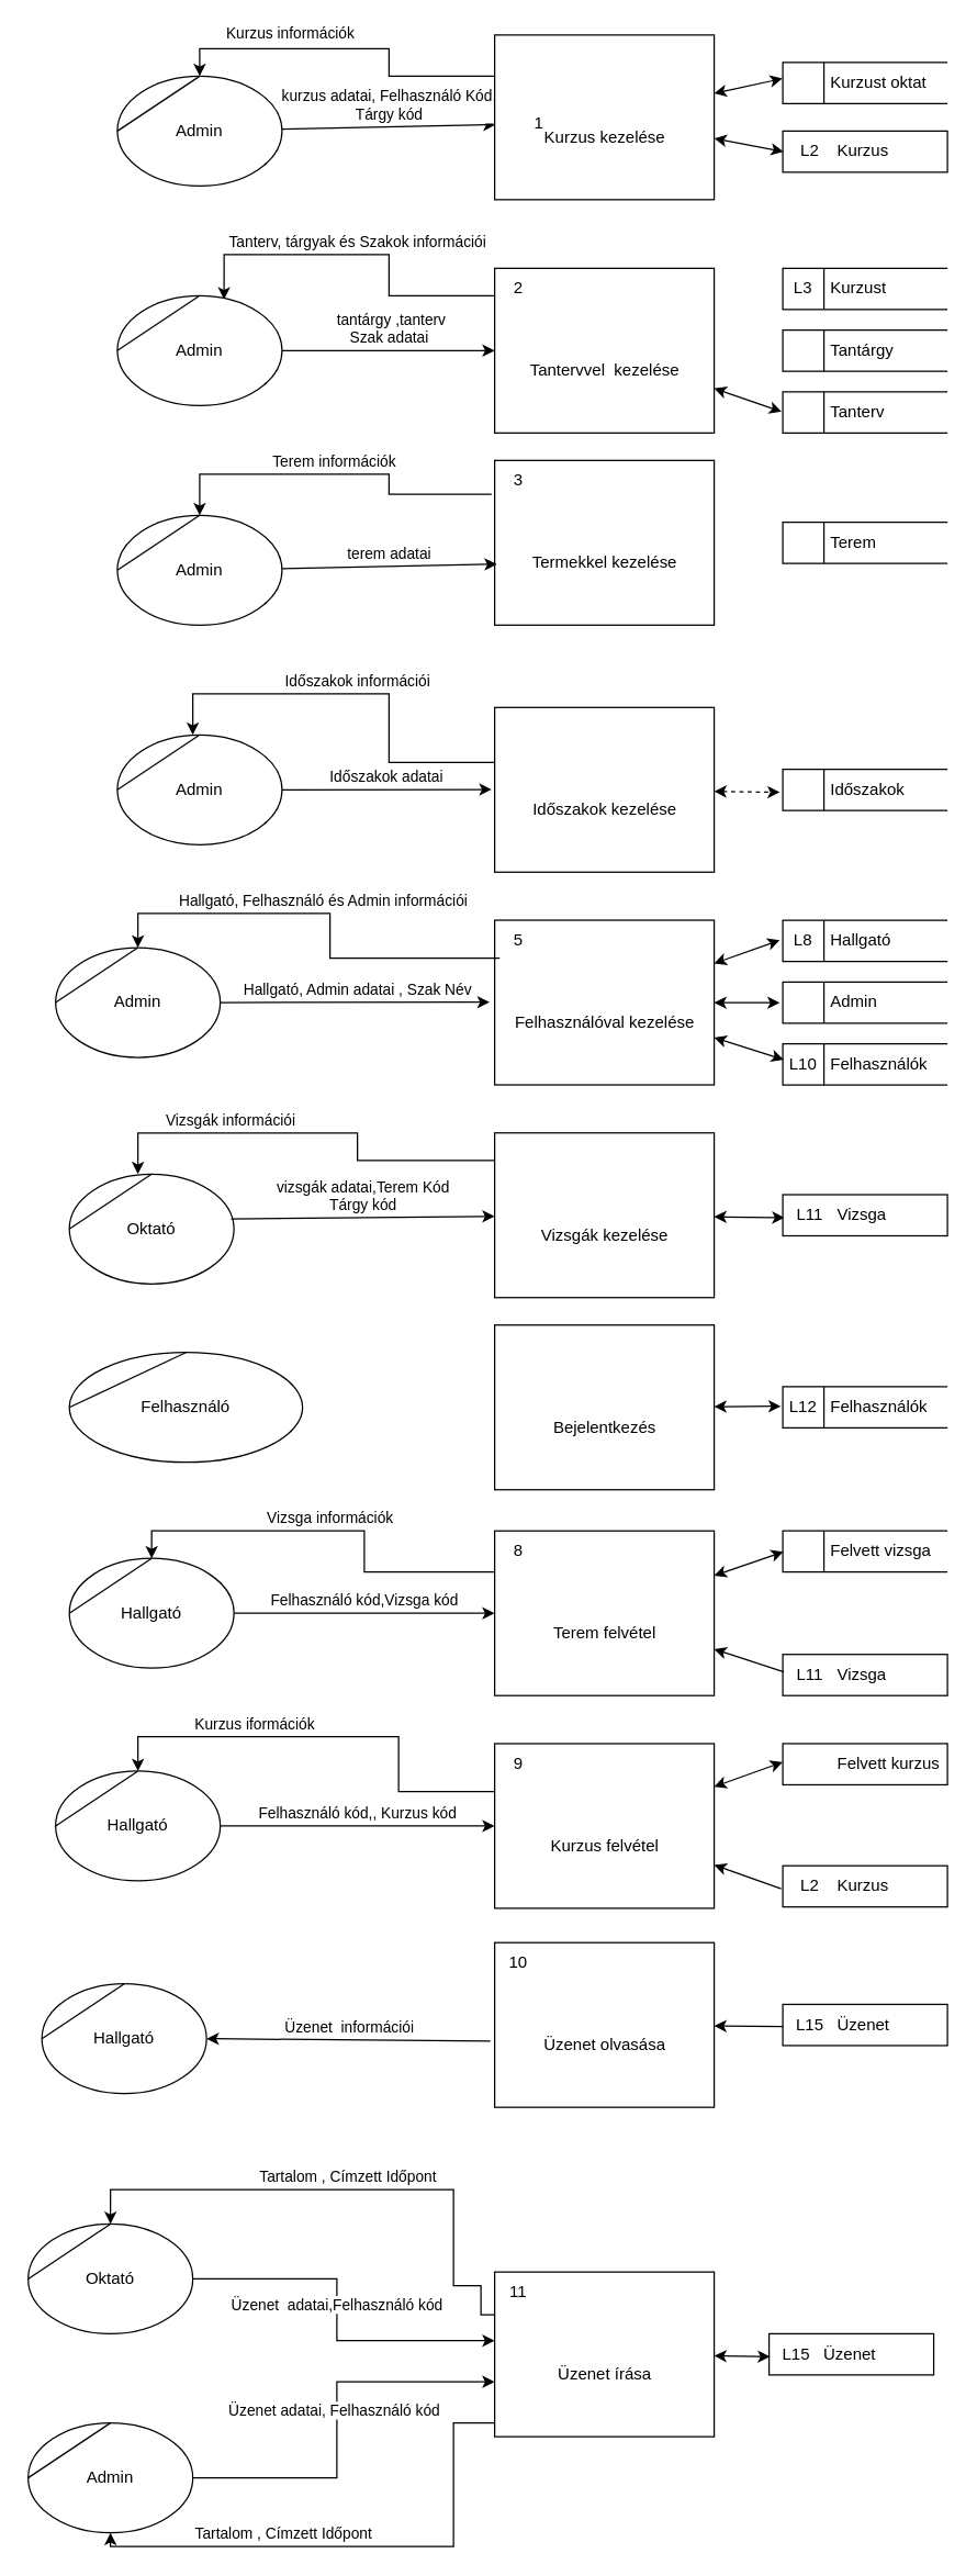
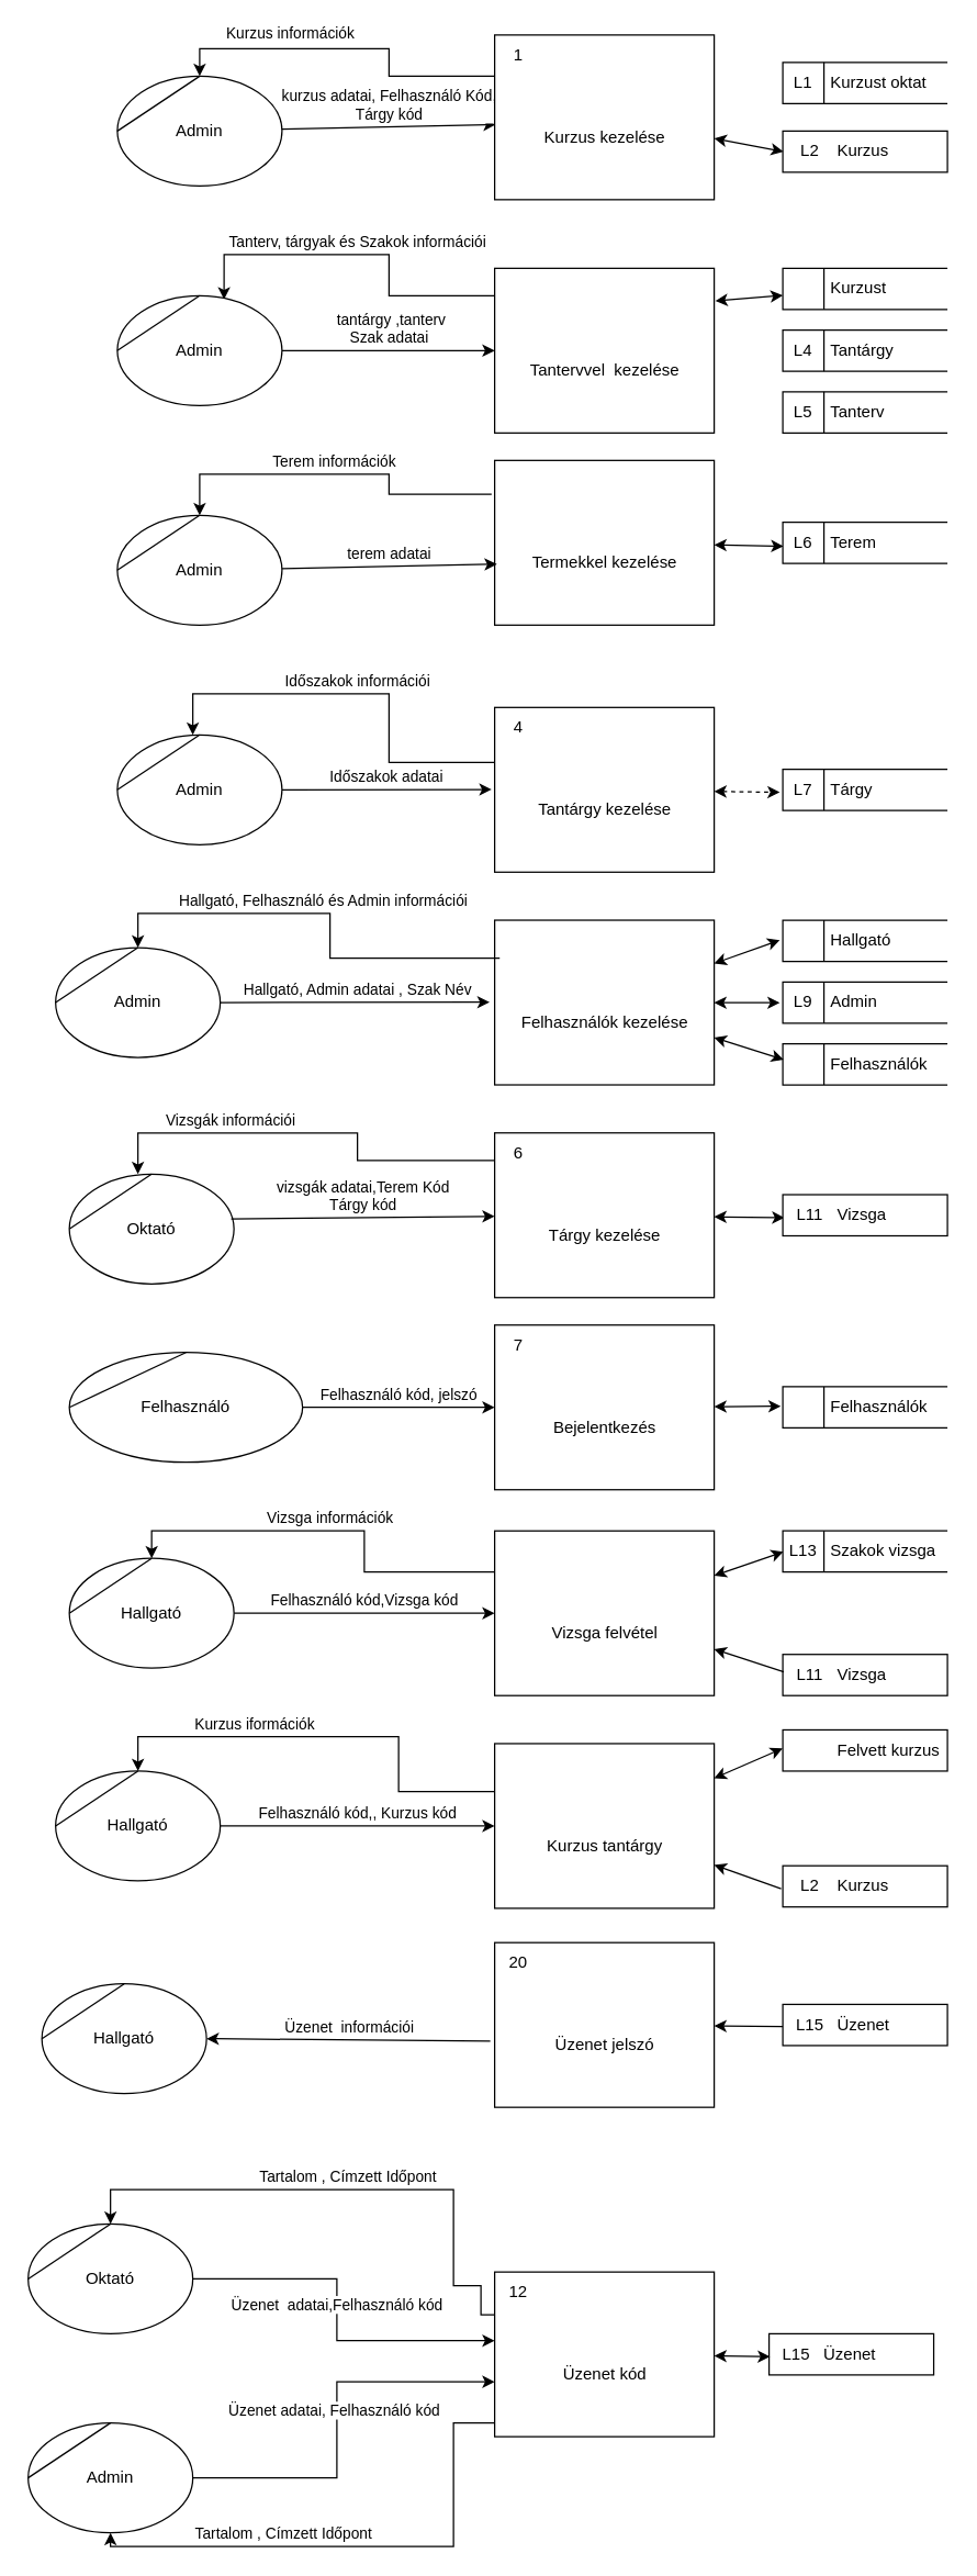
+ <mxCell id="37" value="L1" style="text;html=1;strokeColor=none;fillColor=none;align=center;verticalAlign=middle;whiteSpace=wrap;rounded=0;movable=0;resizable=0;rotatable=0;cloneable=0;deletable=0;allowArrows=0;connectable=0;" vertex="1" parent="36"><mxGeometry width="30" height="30" as="geometry" /></mxCell>
- <mxCell id="38" value="" style="endArrow=classic;startArrow=classic;html=1;rounded=0;verticalAlign=bottom;entryX=-0.002;entryY=0.392;entryDx=0;entryDy=0;entryPerimeter=0;" edge="1" parent="1" source="28" target="36"><mxGeometry width="50" height="50" relative="1" as="geometry"><mxPoint x="100" y="165" as="sourcePoint" /><mxPoint x="660" y="-15" as="targetPoint" /></mxGeometry></mxCell>
- <mxCell id="29" value="1" style="text;html=1;strokeColor=none;fillColor=none;align=center;verticalAlign=middle;whiteSpace=wrap;rounded=0;movable=0;resizable=0;rotatable=0;cloneable=0;deletable=0;connectable=0;allowArrows=0;pointerEvents=1;" vertex="1" parent="28"><mxGeometry x="15" y="50" width="35" height="30" as="geometry" /></mxCell>
+ <mxCell id="29" value="1" style="text;html=1;strokeColor=none;fillColor=none;align=center;verticalAlign=middle;whiteSpace=wrap;rounded=0;movable=0;resizable=0;rotatable=0;cloneable=0;deletable=0;connectable=0;allowArrows=0;pointerEvents=1;" vertex="1" parent="28"><mxGeometry width="35" height="30" as="geometry" /></mxCell>
- <mxCell id="9" value="2" style="text;html=1;strokeColor=none;fillColor=none;align=center;verticalAlign=middle;whiteSpace=wrap;rounded=0;movable=0;resizable=0;rotatable=0;cloneable=0;deletable=0;connectable=0;allowArrows=0;pointerEvents=1;" vertex="1" parent="8"><mxGeometry width="35" height="30" as="geometry" /></mxCell>
- <mxCell id="102" value="L3" style="text;html=1;strokeColor=none;fillColor=none;align=center;verticalAlign=middle;whiteSpace=wrap;rounded=0;movable=0;resizable=0;rotatable=0;cloneable=0;deletable=0;allowArrows=0;connectable=0;" vertex="1" parent="101"><mxGeometry width="30" height="30" as="geometry" /></mxCell>
+ <mxCell id="39" value="" style="endArrow=classic;startArrow=classic;html=1;rounded=0;verticalAlign=bottom;exitX=1.005;exitY=0.198;exitDx=0;exitDy=0;exitPerimeter=0;" edge="1" parent="1" source="8" target="101"><mxGeometry width="50" height="50" relative="1" as="geometry"><mxPoint x="540" y="165" as="sourcePoint" /><mxPoint x="660" y="165" as="targetPoint" /></mxGeometry></mxCell>
+ <mxCell id="104" value="L4" style="text;html=1;strokeColor=none;fillColor=none;align=center;verticalAlign=middle;whiteSpace=wrap;rounded=0;movable=0;resizable=0;rotatable=0;cloneable=0;deletable=0;allowArrows=0;connectable=0;" vertex="1" parent="103"><mxGeometry width="30" height="30" as="geometry" /></mxCell>
- <mxCell id="20" value="" style="endArrow=classic;startArrow=classic;html=1;rounded=0;verticalAlign=bottom;entryX=-0.007;entryY=0.483;entryDx=0;entryDy=0;entryPerimeter=0;" edge="1" parent="1" source="8" target="105"><mxGeometry width="50" height="50" relative="1" as="geometry"><mxPoint x="300" y="435" as="sourcePoint" /><mxPoint x="600.96" y="305.68" as="targetPoint" /></mxGeometry></mxCell>
+ <mxCell id="106" value="L5" style="text;html=1;strokeColor=none;fillColor=none;align=center;verticalAlign=middle;whiteSpace=wrap;rounded=0;movable=0;resizable=0;rotatable=0;cloneable=0;deletable=0;allowArrows=0;connectable=0;" vertex="1" parent="105"><mxGeometry width="30" height="30" as="geometry" /></mxCell>
- <mxCell id="17" value="3" style="text;html=1;strokeColor=none;fillColor=none;align=center;verticalAlign=middle;whiteSpace=wrap;rounded=0;movable=0;resizable=0;rotatable=0;cloneable=0;deletable=0;connectable=0;allowArrows=0;pointerEvents=1;" vertex="1" parent="16"><mxGeometry width="35" height="30" as="geometry" /></mxCell>
+ <mxCell id="108" value="L6" style="text;html=1;strokeColor=none;fillColor=none;align=center;verticalAlign=middle;whiteSpace=wrap;rounded=0;movable=0;resizable=0;rotatable=0;cloneable=0;deletable=0;allowArrows=0;connectable=0;" vertex="1" parent="107"><mxGeometry width="30" height="30" as="geometry" /></mxCell>
+ <mxCell id="21" value="" style="endArrow=classic;startArrow=classic;html=1;rounded=0;verticalAlign=bottom;entryX=0.004;entryY=0.583;entryDx=0;entryDy=0;entryPerimeter=0;" edge="1" parent="1" source="16" target="107"><mxGeometry width="50" height="50" relative="1" as="geometry"><mxPoint x="310" y="431" as="sourcePoint" /><mxPoint x="610" y="395" as="targetPoint" /></mxGeometry></mxCell>
+ <mxCell id="41" value="4" style="text;html=1;strokeColor=none;fillColor=none;align=center;verticalAlign=middle;whiteSpace=wrap;rounded=0;movable=0;resizable=0;rotatable=0;cloneable=0;deletable=0;connectable=0;allowArrows=0;pointerEvents=1;" vertex="1" parent="40"><mxGeometry width="35" height="30" as="geometry" /></mxCell>
+ <mxCell id="110" value="L7" style="text;html=1;strokeColor=none;fillColor=none;align=center;verticalAlign=middle;whiteSpace=wrap;rounded=0;movable=0;resizable=0;rotatable=0;cloneable=0;deletable=0;allowArrows=0;connectable=0;" vertex="1" parent="109"><mxGeometry width="30" height="30" as="geometry" /></mxCell>
- <mxCell id="109" value="Időszakok" style="html=1;dashed=0;whitespace=wrap;shape=mxgraph.dfd.dataStoreID;align=left;spacingLeft=33;container=1;collapsible=0;autosize=0;" vertex="1" parent="1"><mxGeometry x="570" y="560" width="120" height="30" as="geometry" /></mxCell>
+ <mxCell id="109" value="Tárgy" style="html=1;dashed=0;whitespace=wrap;shape=mxgraph.dfd.dataStoreID;align=left;spacingLeft=33;container=1;collapsible=0;autosize=0;" vertex="1" parent="1"><mxGeometry x="570" y="560" width="120" height="30" as="geometry" /></mxCell>
- <mxCell id="40" value="Időszakok kezelése" style="html=1;dashed=0;whitespace=wrap;shape=mxgraph.dfd.process;align=center;container=1;collapsible=0;spacingTop=30;" vertex="1" parent="1"><mxGeometry x="360" y="515" width="160" height="120" as="geometry" /></mxCell>
+ <mxCell id="40" value="Tantárgy kezelése" style="html=1;dashed=0;whitespace=wrap;shape=mxgraph.dfd.process;align=center;container=1;collapsible=0;spacingTop=30;" vertex="1" parent="1"><mxGeometry x="360" y="515" width="160" height="120" as="geometry" /></mxCell>
- <mxCell id="13" value="5" style="text;html=1;strokeColor=none;fillColor=none;align=center;verticalAlign=middle;whiteSpace=wrap;rounded=0;movable=0;resizable=0;rotatable=0;cloneable=0;deletable=0;connectable=0;allowArrows=0;pointerEvents=1;" vertex="1" parent="12"><mxGeometry width="35" height="30" as="geometry" /></mxCell>
- <mxCell id="114" value="L8" style="text;html=1;strokeColor=none;fillColor=none;align=center;verticalAlign=middle;whiteSpace=wrap;rounded=0;movable=0;resizable=0;rotatable=0;cloneable=0;deletable=0;allowArrows=0;connectable=0;" vertex="1" parent="113"><mxGeometry width="30" height="30" as="geometry" /></mxCell>
+ <mxCell id="112" value="L9" style="text;html=1;strokeColor=none;fillColor=none;align=center;verticalAlign=middle;whiteSpace=wrap;rounded=0;movable=0;resizable=0;rotatable=0;cloneable=0;deletable=0;allowArrows=0;connectable=0;" vertex="1" parent="111"><mxGeometry width="30" height="30" as="geometry" /></mxCell>
- <mxCell id="12" value="Felhasználóval kezelése" style="html=1;dashed=0;whitespace=wrap;shape=mxgraph.dfd.process;align=center;container=1;collapsible=0;spacingTop=30;" vertex="1" parent="1"><mxGeometry x="360" y="670" width="160" height="120" as="geometry" /></mxCell>
+ <mxCell id="12" value="Felhasználók kezelése" style="html=1;dashed=0;whitespace=wrap;shape=mxgraph.dfd.process;align=center;container=1;collapsible=0;spacingTop=30;" vertex="1" parent="1"><mxGeometry x="360" y="670" width="160" height="120" as="geometry" /></mxCell>
- <mxCell id="93" value="L10" style="text;html=1;strokeColor=none;fillColor=none;align=center;verticalAlign=middle;whiteSpace=wrap;rounded=0;movable=0;resizable=0;rotatable=0;cloneable=0;deletable=0;allowArrows=0;connectable=0;" vertex="1" parent="92"><mxGeometry width="30" height="30" as="geometry" /></mxCell>
+ <mxCell id="32" value="6" style="text;html=1;strokeColor=none;fillColor=none;align=center;verticalAlign=middle;whiteSpace=wrap;rounded=0;movable=0;resizable=0;rotatable=0;cloneable=0;deletable=0;connectable=0;allowArrows=0;pointerEvents=1;" vertex="1" parent="31"><mxGeometry width="35" height="30" as="geometry" /></mxCell>
- <mxCell id="31" value="Vizsgák kezelése" style="html=1;dashed=0;whitespace=wrap;shape=mxgraph.dfd.process;align=center;container=1;collapsible=0;spacingTop=30;" vertex="1" parent="1"><mxGeometry x="360" y="825" width="160" height="120" as="geometry" /></mxCell>
+ <mxCell id="31" value="Tárgy kezelése" style="html=1;dashed=0;whitespace=wrap;shape=mxgraph.dfd.process;align=center;container=1;collapsible=0;spacingTop=30;" vertex="1" parent="1"><mxGeometry x="360" y="825" width="160" height="120" as="geometry" /></mxCell>
+ <mxCell id="95" value="7" style="text;html=1;strokeColor=none;fillColor=none;align=center;verticalAlign=middle;whiteSpace=wrap;rounded=0;connectable=0;allowArrows=0;editable=1;movable=0;resizable=0;rotatable=0;deletable=0;locked=0;cloneable=0;" vertex="1" parent="94"><mxGeometry width="35" height="30" as="geometry" /></mxCell>
+ <mxCell id="4" value="Felhasználó kód, jelszó" style="endArrow=classic;html=1;rounded=0;verticalAlign=bottom;" edge="1" parent="1" source="3" target="94"><mxGeometry width="50" height="50" relative="1" as="geometry"><mxPoint x="640" y="1125" as="sourcePoint" /><mxPoint x="330" y="1025" as="targetPoint" /></mxGeometry></mxCell>
- <mxCell id="6" value="L12" style="text;html=1;strokeColor=none;fillColor=none;align=center;verticalAlign=middle;whiteSpace=wrap;rounded=0;movable=0;resizable=0;rotatable=0;cloneable=0;deletable=0;allowArrows=0;connectable=0;" vertex="1" parent="5"><mxGeometry width="30" height="30" as="geometry" /></mxCell>
- <mxCell id="46" value="8" style="text;html=1;strokeColor=none;fillColor=none;align=center;verticalAlign=middle;whiteSpace=wrap;rounded=0;connectable=0;allowArrows=0;editable=1;movable=0;resizable=0;rotatable=0;deletable=0;locked=0;cloneable=0;" vertex="1" parent="45"><mxGeometry width="35" height="30" as="geometry" /></mxCell>
+ <mxCell id="116" value="L13" style="text;html=1;strokeColor=none;fillColor=none;align=center;verticalAlign=middle;whiteSpace=wrap;rounded=0;movable=0;resizable=0;rotatable=0;cloneable=0;deletable=0;allowArrows=0;connectable=0;" vertex="1" parent="115"><mxGeometry width="30" height="30" as="geometry" /></mxCell>
- <mxCell id="115" value="Felvett vizsga" style="html=1;dashed=0;whitespace=wrap;shape=mxgraph.dfd.dataStoreID;align=left;spacingLeft=33;container=1;collapsible=0;autosize=0;" vertex="1" parent="1"><mxGeometry x="570" y="1115" width="120" height="30" as="geometry" /></mxCell>
+ <mxCell id="115" value="Szakok vizsga" style="html=1;dashed=0;whitespace=wrap;shape=mxgraph.dfd.dataStoreID;align=left;spacingLeft=33;container=1;collapsible=0;autosize=0;" vertex="1" parent="1"><mxGeometry x="570" y="1115" width="120" height="30" as="geometry" /></mxCell>
- <mxCell id="45" value="Terem felvétel" style="html=1;dashed=0;whitespace=wrap;shape=mxgraph.dfd.process2;align=center;container=1;collapsible=0;spacingTop=30;" vertex="1" parent="1"><mxGeometry x="360" y="1115" width="160" height="120" as="geometry" /></mxCell>
+ <mxCell id="45" value="Vizsga felvétel" style="html=1;dashed=0;whitespace=wrap;shape=mxgraph.dfd.process2;align=center;container=1;collapsible=0;spacingTop=30;" vertex="1" parent="1"><mxGeometry x="360" y="1115" width="160" height="120" as="geometry" /></mxCell>
- <mxCell id="49" value="9" style="text;html=1;strokeColor=none;fillColor=none;align=center;verticalAlign=middle;whiteSpace=wrap;rounded=0;connectable=0;allowArrows=0;editable=1;movable=0;resizable=0;rotatable=0;deletable=0;locked=0;cloneable=0;" vertex="1" parent="48"><mxGeometry width="35" height="30" as="geometry" /></mxCell>
- <mxCell id="53" value="Felvett kurzus" style="html=1;dashed=0;whitespace=wrap;shape=mxgraph.dfd.dataStoreID2;align=left;spacingLeft=38;container=1;collapsible=0;flipH=0;" vertex="1" parent="1"><mxGeometry x="570" y="1270" width="120" height="30" as="geometry" /></mxCell>
+ <mxCell id="53" value="Felvett kurzus" style="html=1;dashed=0;whitespace=wrap;shape=mxgraph.dfd.dataStoreID2;align=left;spacingLeft=38;container=1;collapsible=0;flipH=0;" vertex="1" parent="1"><mxGeometry x="570" y="1260" width="120" height="30" as="geometry" /></mxCell>
- <mxCell id="48" value="Kurzus felvétel" style="html=1;dashed=0;whitespace=wrap;shape=mxgraph.dfd.process2;align=center;container=1;collapsible=0;spacingTop=30;" vertex="1" parent="1"><mxGeometry x="360" y="1270" width="160" height="120" as="geometry" /></mxCell>
+ <mxCell id="48" value="Kurzus tantárgy" style="html=1;dashed=0;whitespace=wrap;shape=mxgraph.dfd.process2;align=center;container=1;collapsible=0;spacingTop=30;" vertex="1" parent="1"><mxGeometry x="360" y="1270" width="160" height="120" as="geometry" /></mxCell>
- <mxCell id="64" value="10" style="text;html=1;strokeColor=none;fillColor=none;align=center;verticalAlign=middle;whiteSpace=wrap;rounded=0;connectable=0;allowArrows=0;editable=1;movable=0;resizable=0;rotatable=0;deletable=0;locked=0;cloneable=0;" vertex="1" parent="63"><mxGeometry width="35" height="30" as="geometry" /></mxCell>
+ <mxCell id="64" value="20" style="text;html=1;strokeColor=none;fillColor=none;align=center;verticalAlign=middle;whiteSpace=wrap;rounded=0;connectable=0;allowArrows=0;editable=1;movable=0;resizable=0;rotatable=0;deletable=0;locked=0;cloneable=0;" vertex="1" parent="63"><mxGeometry width="35" height="30" as="geometry" /></mxCell>
- <mxCell id="63" value="Üzenet olvasása" style="html=1;dashed=0;whitespace=wrap;shape=mxgraph.dfd.process2;align=center;container=1;collapsible=0;spacingTop=30;" vertex="1" parent="1"><mxGeometry x="360" y="1415" width="160" height="120" as="geometry" /></mxCell>
+ <mxCell id="63" value="Üzenet jelszó" style="html=1;dashed=0;whitespace=wrap;shape=mxgraph.dfd.process2;align=center;container=1;collapsible=0;spacingTop=30;" vertex="1" parent="1"><mxGeometry x="360" y="1415" width="160" height="120" as="geometry" /></mxCell>
- <mxCell id="99" value="11" style="text;html=1;strokeColor=none;fillColor=none;align=center;verticalAlign=middle;whiteSpace=wrap;rounded=0;connectable=0;allowArrows=0;editable=1;movable=0;resizable=0;rotatable=0;deletable=0;locked=0;cloneable=0;" vertex="1" parent="98"><mxGeometry width="35" height="30" as="geometry" /></mxCell>
+ <mxCell id="99" value="12" style="text;html=1;strokeColor=none;fillColor=none;align=center;verticalAlign=middle;whiteSpace=wrap;rounded=0;connectable=0;allowArrows=0;editable=1;movable=0;resizable=0;rotatable=0;deletable=0;locked=0;cloneable=0;" vertex="1" parent="98"><mxGeometry width="35" height="30" as="geometry" /></mxCell>
- <mxCell id="98" value="Üzenet írása" style="html=1;dashed=0;whitespace=wrap;shape=mxgraph.dfd.process2;align=center;container=1;collapsible=0;spacingTop=30;" vertex="1" parent="1"><mxGeometry x="360" y="1655" width="160" height="120" as="geometry" /></mxCell>
+ <mxCell id="98" value="Üzenet kód" style="html=1;dashed=0;whitespace=wrap;shape=mxgraph.dfd.process2;align=center;container=1;collapsible=0;spacingTop=30;" vertex="1" parent="1"><mxGeometry x="360" y="1655" width="160" height="120" as="geometry" /></mxCell>
